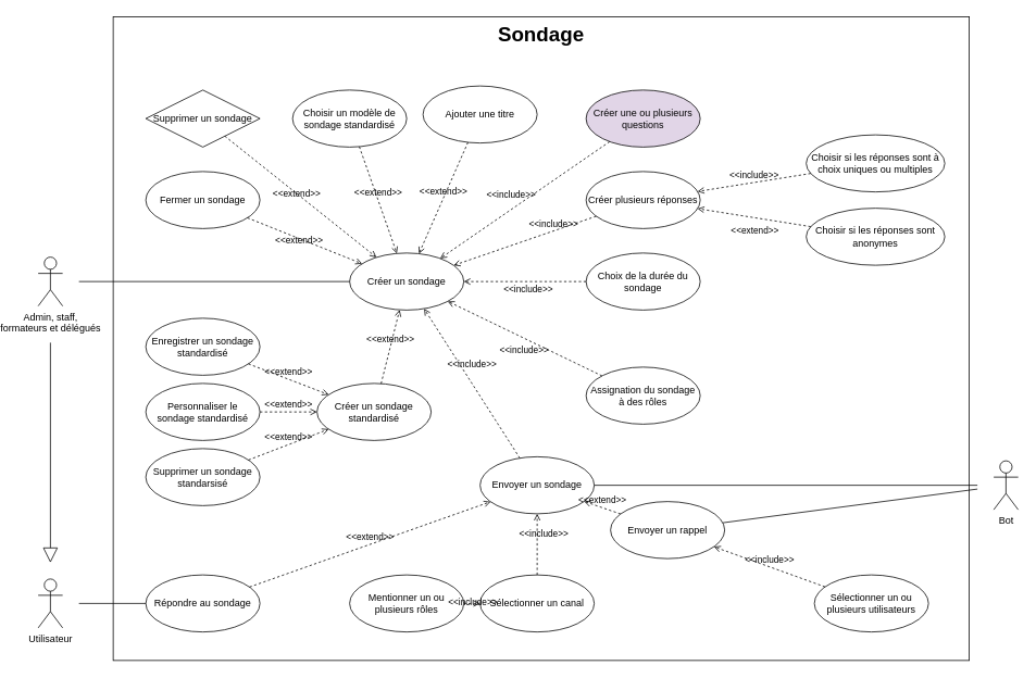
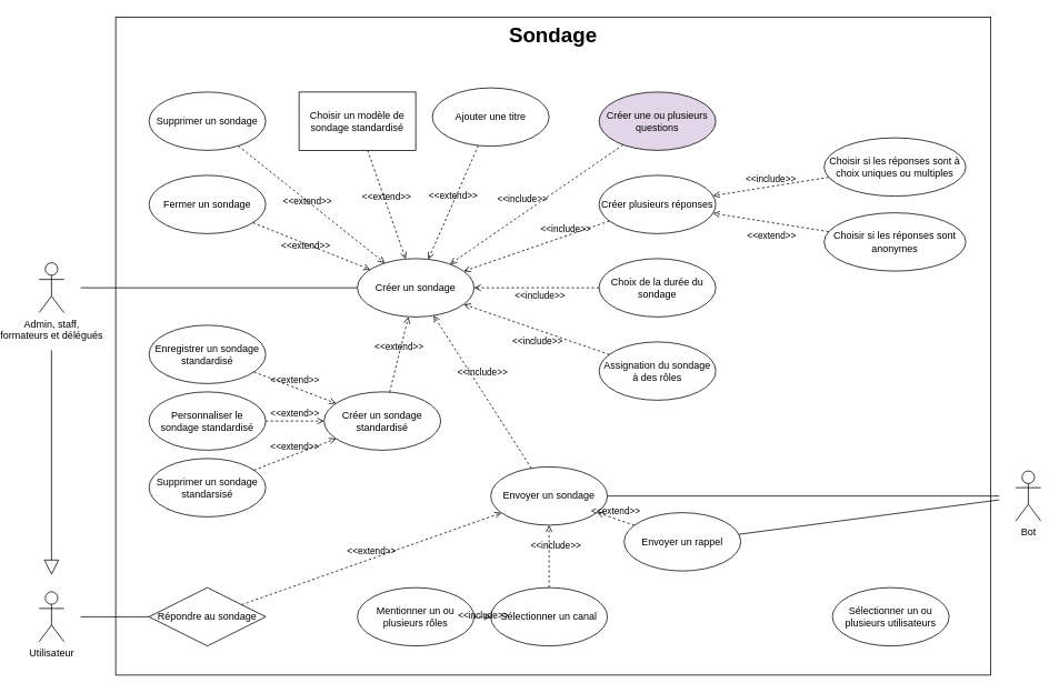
- <mxCell id="14" value="Supprimer un sondage" style="rhombus;whiteSpace=wrap;html=1;" parent="1" vertex="1"><mxGeometry x="152" y="110" width="140" height="70" as="geometry" /></mxCell>
+ <mxCell id="14" value="Supprimer un sondage" style="ellipse;whiteSpace=wrap;html=1;" parent="1" vertex="1"><mxGeometry x="152" y="110" width="140" height="70" as="geometry" /></mxCell>
- <mxCell id="28" value="Choisir un modèle de sondage standardisé" style="ellipse;whiteSpace=wrap;html=1;" parent="1" vertex="1"><mxGeometry x="332" y="110" width="140" height="70" as="geometry" /></mxCell>
+ <mxCell id="28" value="Choisir un modèle de sondage standardisé" style="whiteSpace=wrap;html=1;rounded=0;" parent="1" vertex="1"><mxGeometry x="332" y="110" width="140" height="70" as="geometry" /></mxCell>
- <mxCell id="34" value="Assignation du sondage à des rôles" style="ellipse;whiteSpace=wrap;html=1;" parent="1" vertex="1"><mxGeometry x="692" y="450" width="140" height="70" as="geometry" /></mxCell>
+ <mxCell id="34" value="Assignation du sondage à des rôles" style="ellipse;whiteSpace=wrap;html=1;" parent="1" vertex="1"><mxGeometry x="692" y="410" width="140" height="70" as="geometry" /></mxCell>
- <mxCell id="48" value="&amp;lt;&amp;lt;include&amp;gt;&amp;gt;" style="html=1;verticalAlign=bottom;labelBackgroundColor=none;endArrow=open;endFill=0;dashed=1;rounded=0;" parent="1" source="47" target="45" edge="1"><mxGeometry x="0.0" width="160" relative="1" as="geometry"><mxPoint x="1018.135" y="689.712" as="sourcePoint" /><mxPoint x="802.135" y="747.712" as="targetPoint" /><mxPoint as="offset" /></mxGeometry></mxCell>
- <mxCell id="22" value="Répondre au sondage" style="ellipse;whiteSpace=wrap;html=1;" parent="1" vertex="1"><mxGeometry x="152" y="705" width="140" height="70" as="geometry" /></mxCell>
+ <mxCell id="22" value="Répondre au sondage" style="rhombus;whiteSpace=wrap;html=1;" parent="1" vertex="1"><mxGeometry x="152" y="705" width="140" height="70" as="geometry" /></mxCell>
